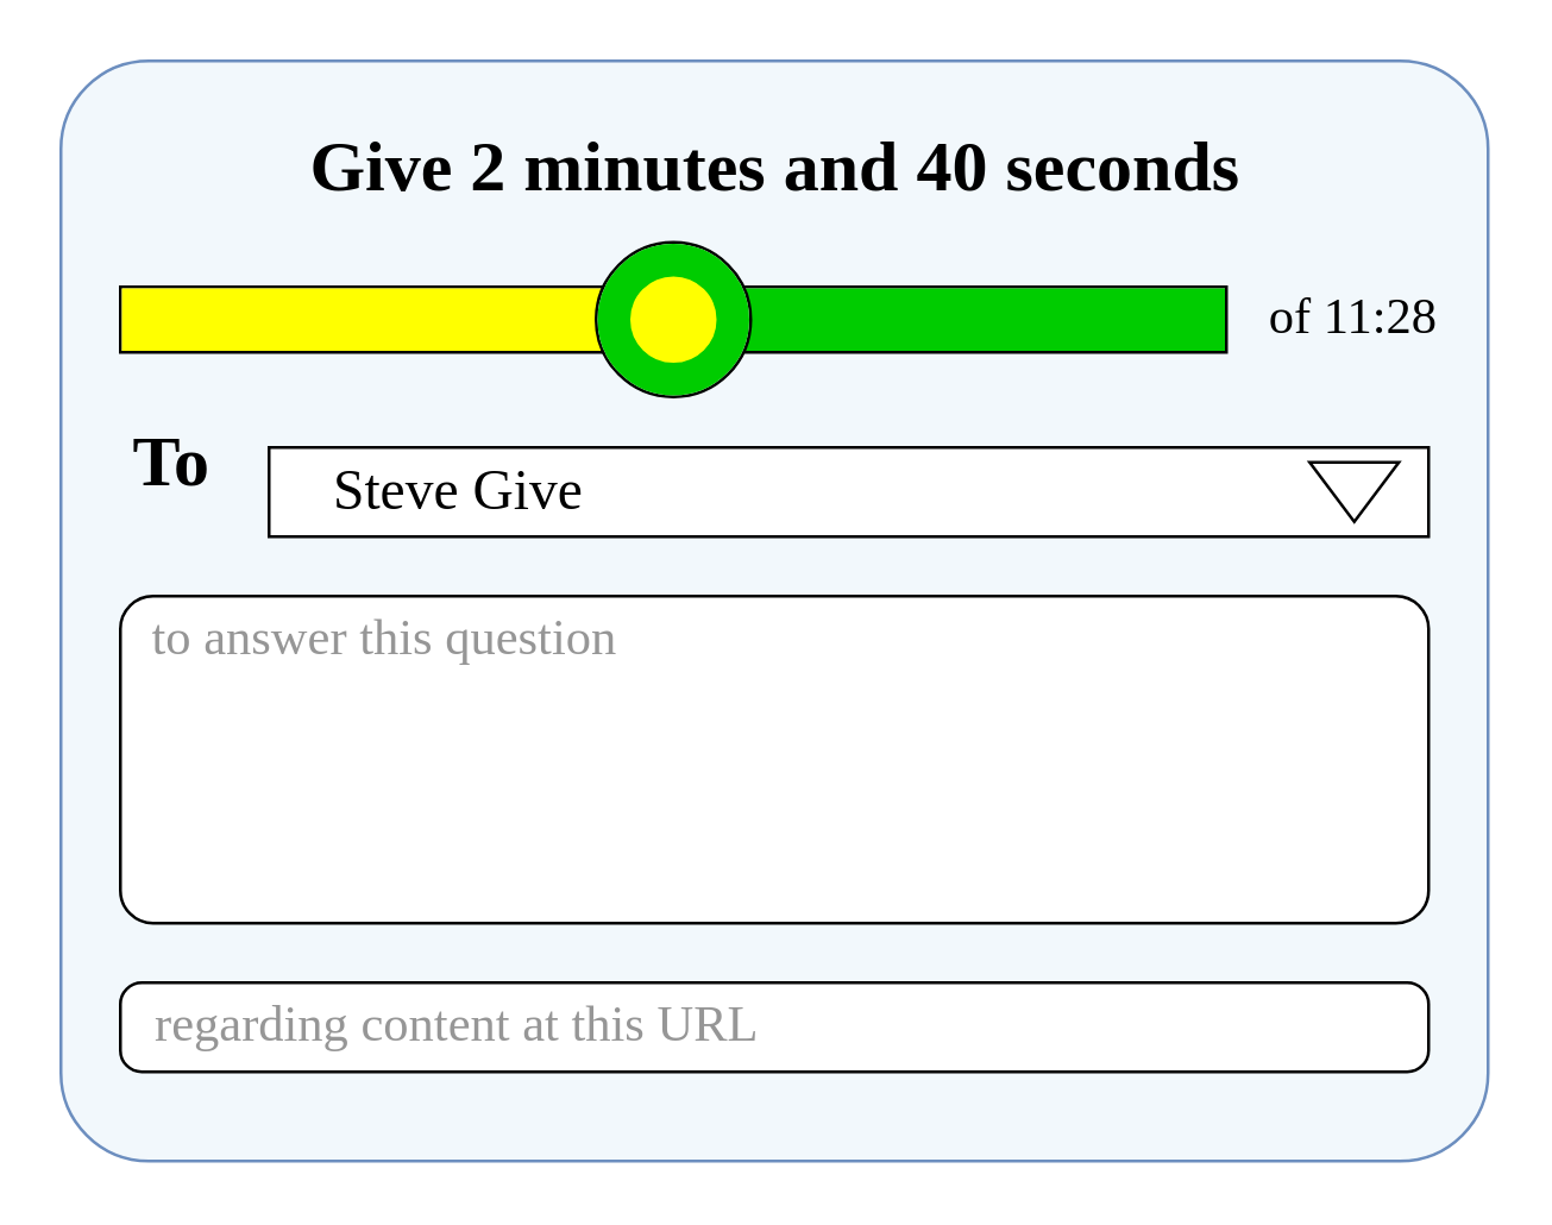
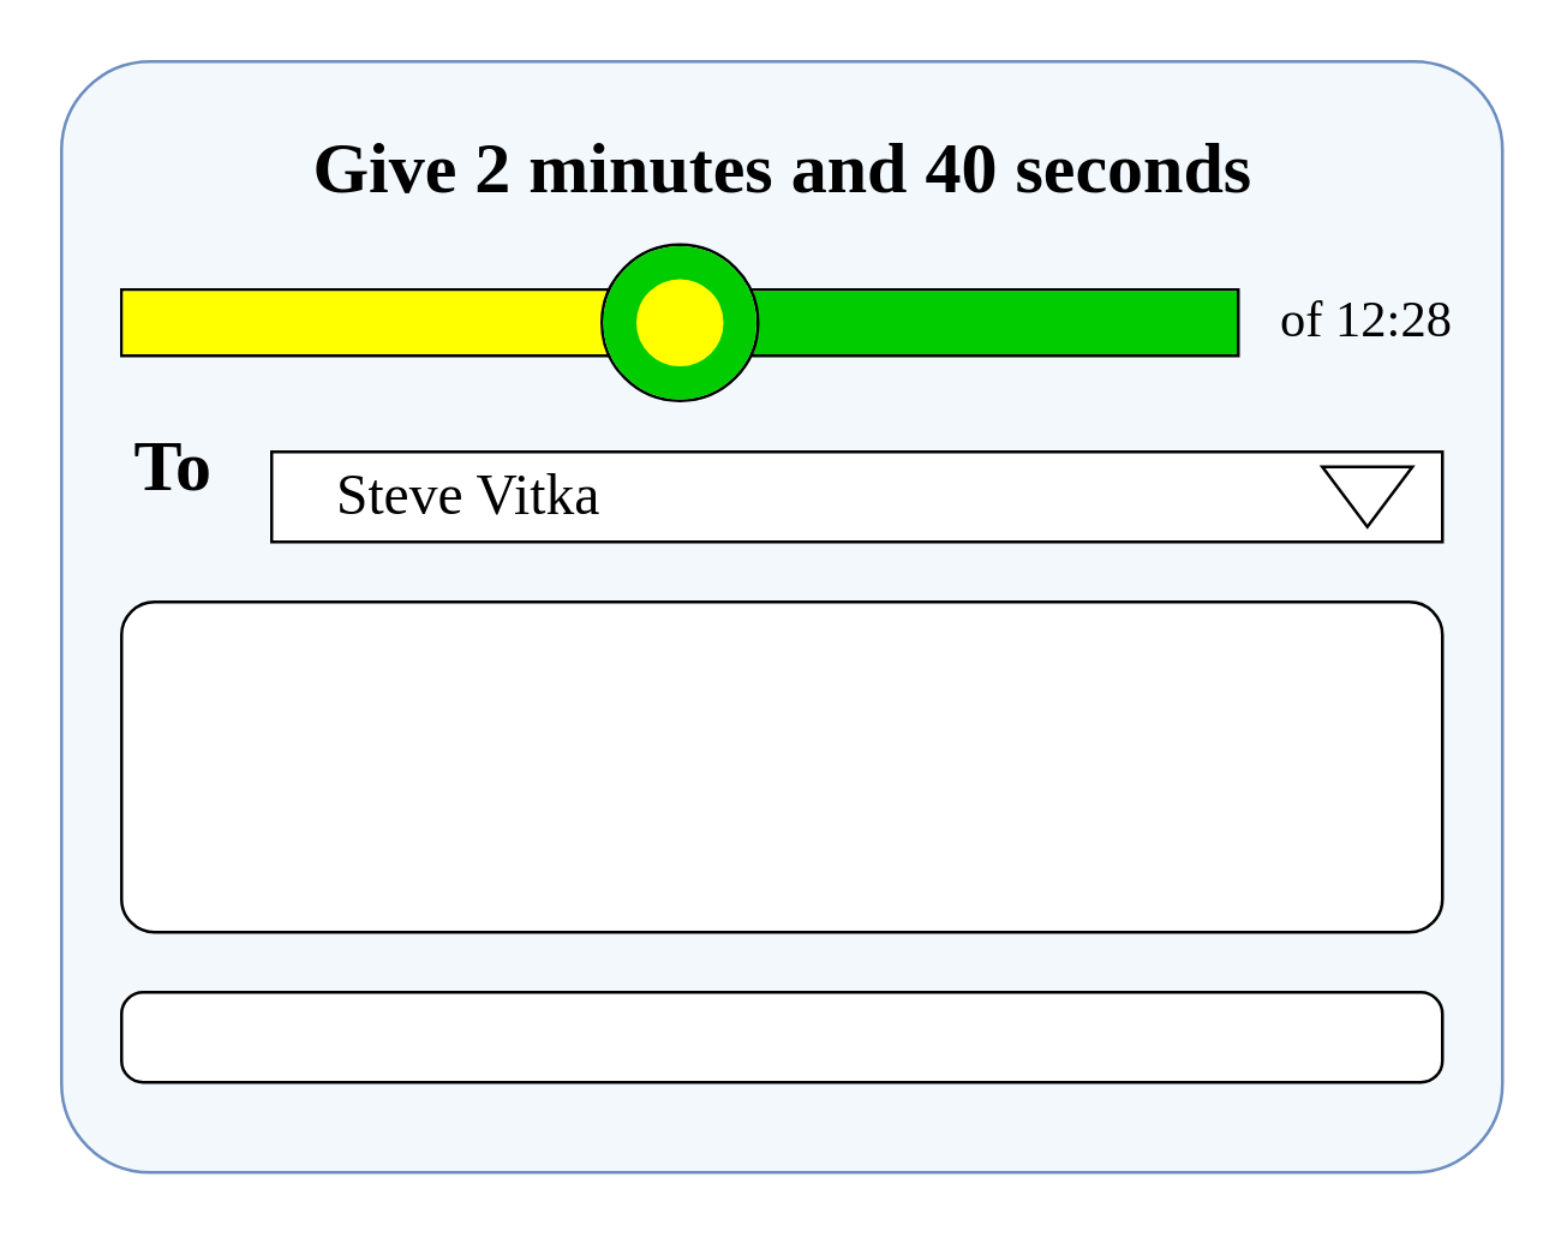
- <mxCell id="3" value="of 11:28" style="text;html=1;strokeColor=none;fillColor=none;align=center;verticalAlign=middle;whiteSpace=wrap;rounded=0;fontFamily=Georgia;fontSize=17;" vertex="1" parent="1"><mxGeometry x="410" y="92" width="90" height="30" as="geometry" /></mxCell>
+ <mxCell id="3" value="of 12:28" style="text;html=1;strokeColor=none;fillColor=none;align=center;verticalAlign=middle;whiteSpace=wrap;rounded=0;fontFamily=Georgia;fontSize=17;" vertex="1" parent="1"><mxGeometry x="410" y="92" width="90" height="30" as="geometry" /></mxCell>
- <mxCell id="5" value="&lt;font style=&quot;font-size: 19px;&quot; face=&quot;Georgia&quot;&gt;Steve Give&lt;/font&gt;" style="html=1;whiteSpace=wrap;container=1;recursiveResize=0;collapsible=0;align=left;spacingLeft=20;" vertex="1" parent="1"><mxGeometry x="90" y="150" width="390" height="30" as="geometry" /></mxCell>
+ <mxCell id="5" value="&lt;font style=&quot;font-size: 19px;&quot; face=&quot;Georgia&quot;&gt;Steve Vitka&lt;/font&gt;" style="html=1;whiteSpace=wrap;container=1;recursiveResize=0;collapsible=0;align=left;spacingLeft=20;" vertex="1" parent="1"><mxGeometry x="90" y="150" width="390" height="30" as="geometry" /></mxCell>
- <mxCell id="10" value="to answer this question" style="text;html=1;align=left;verticalAlign=middle;whiteSpace=wrap;rounded=0;fontFamily=Georgia;fontSize=17;fontColor=#969696;" vertex="1" parent="1"><mxGeometry x="49" y="200" width="281" height="30" as="geometry" /></mxCell>
- <mxCell id="11" value="regarding content at this URL" style="text;html=1;strokeColor=none;fillColor=none;align=left;verticalAlign=middle;whiteSpace=wrap;rounded=0;fontSize=17;fontFamily=Georgia;fontColor=#969696;" vertex="1" parent="1"><mxGeometry x="50" y="330" width="420" height="30" as="geometry" /></mxCell>
